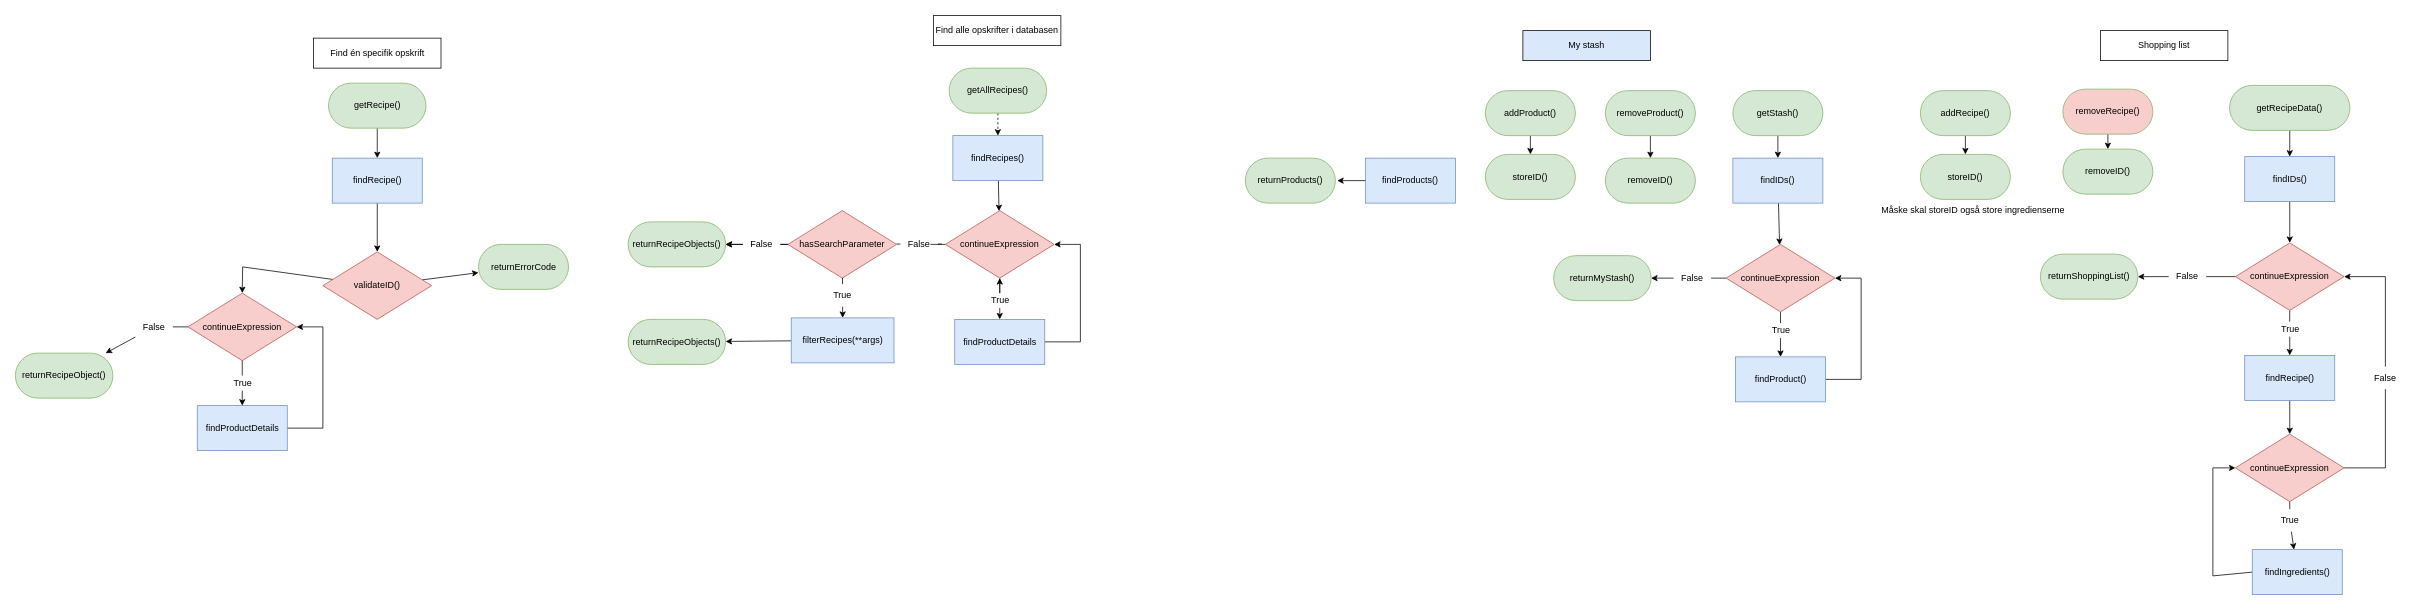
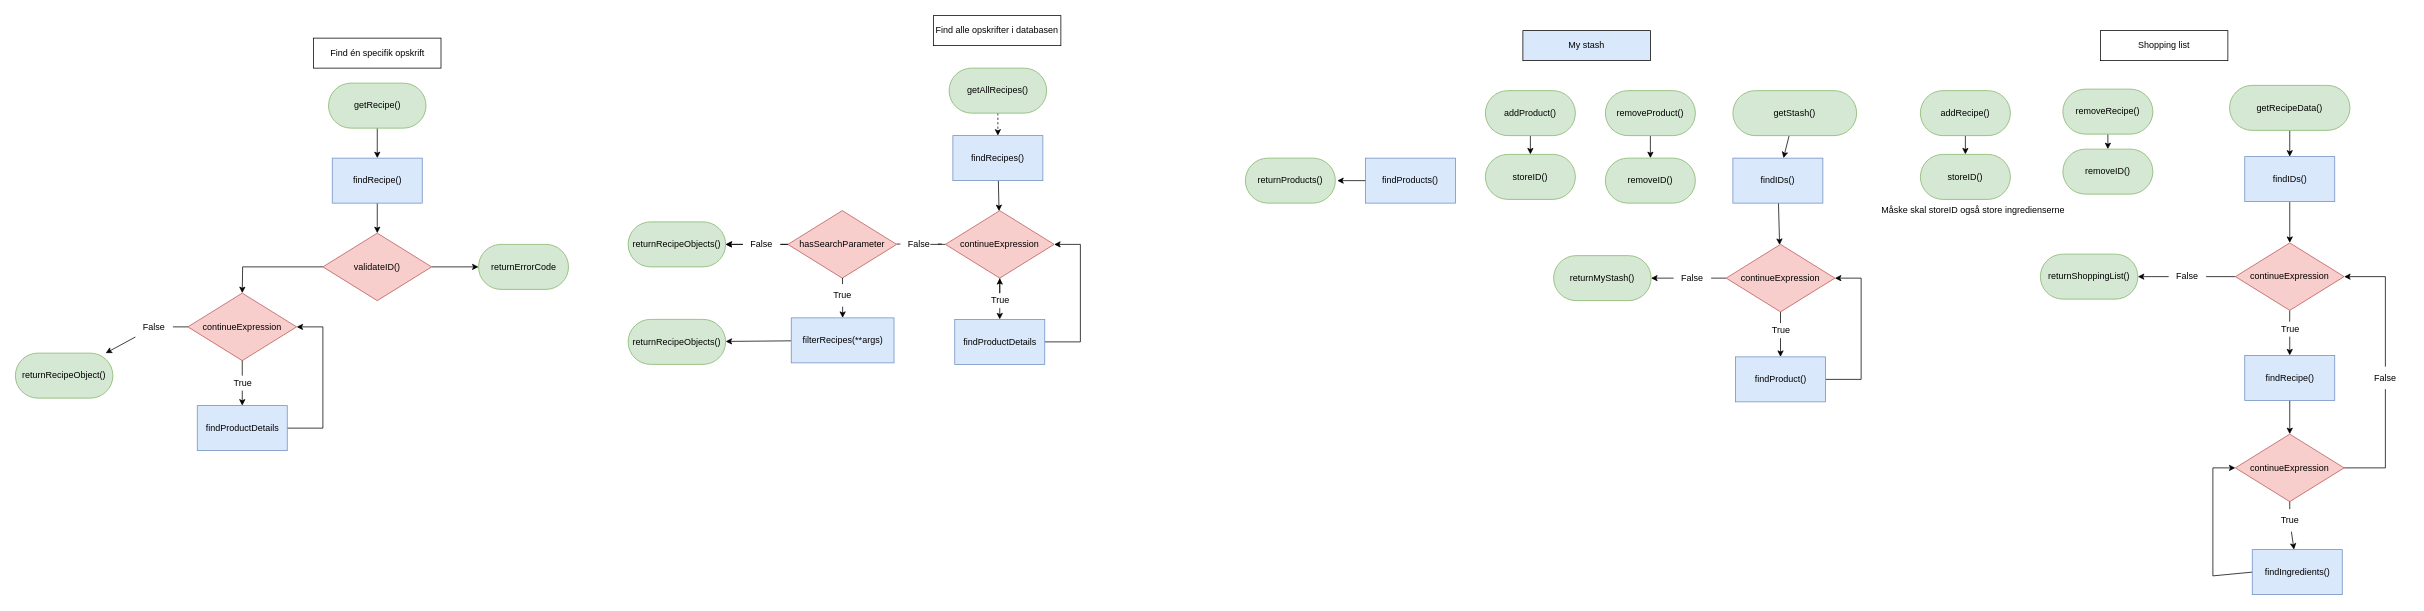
- <mxCell id="88" value="removeRecipe()" style="whiteSpace=wrap;html=1;rounded=1;direction=south;arcSize=50;fillColor=#f8cecc;strokeColor=#82b366;" parent="1" vertex="1"><mxGeometry x="2750" y="118" width="120" height="60" as="geometry" /></mxCell>
+ <mxCell id="88" value="removeRecipe()" style="whiteSpace=wrap;html=1;rounded=1;direction=south;arcSize=50;fillColor=#d5e8d4;strokeColor=#82b366;" parent="1" vertex="1"><mxGeometry x="2750" y="118" width="120" height="60" as="geometry" /></mxCell>
- <mxCell id="47" value="getStash()" style="whiteSpace=wrap;html=1;rounded=1;direction=south;arcSize=50;fillColor=#d5e8d4;strokeColor=#82b366;" parent="1" vertex="1"><mxGeometry x="2310" y="120" width="120" height="60" as="geometry" /></mxCell>
+ <mxCell id="47" value="getStash()" style="whiteSpace=wrap;html=1;rounded=1;direction=south;arcSize=50;fillColor=#d5e8d4;strokeColor=#82b366;" parent="1" vertex="1"><mxGeometry x="2310" y="120" width="165" height="60" as="geometry" /></mxCell>
- <mxCell id="7" value="validateID()" style="rhombus;whiteSpace=wrap;html=1;fillColor=#f8cecc;strokeColor=#b85450;" parent="1" vertex="1"><mxGeometry x="430" y="335" width="145" height="90" as="geometry" /></mxCell>
+ <mxCell id="7" value="validateID()" style="rhombus;whiteSpace=wrap;html=1;fillColor=#f8cecc;strokeColor=#b85450;" parent="1" vertex="1"><mxGeometry x="430" y="310" width="145" height="90" as="geometry" /></mxCell>
